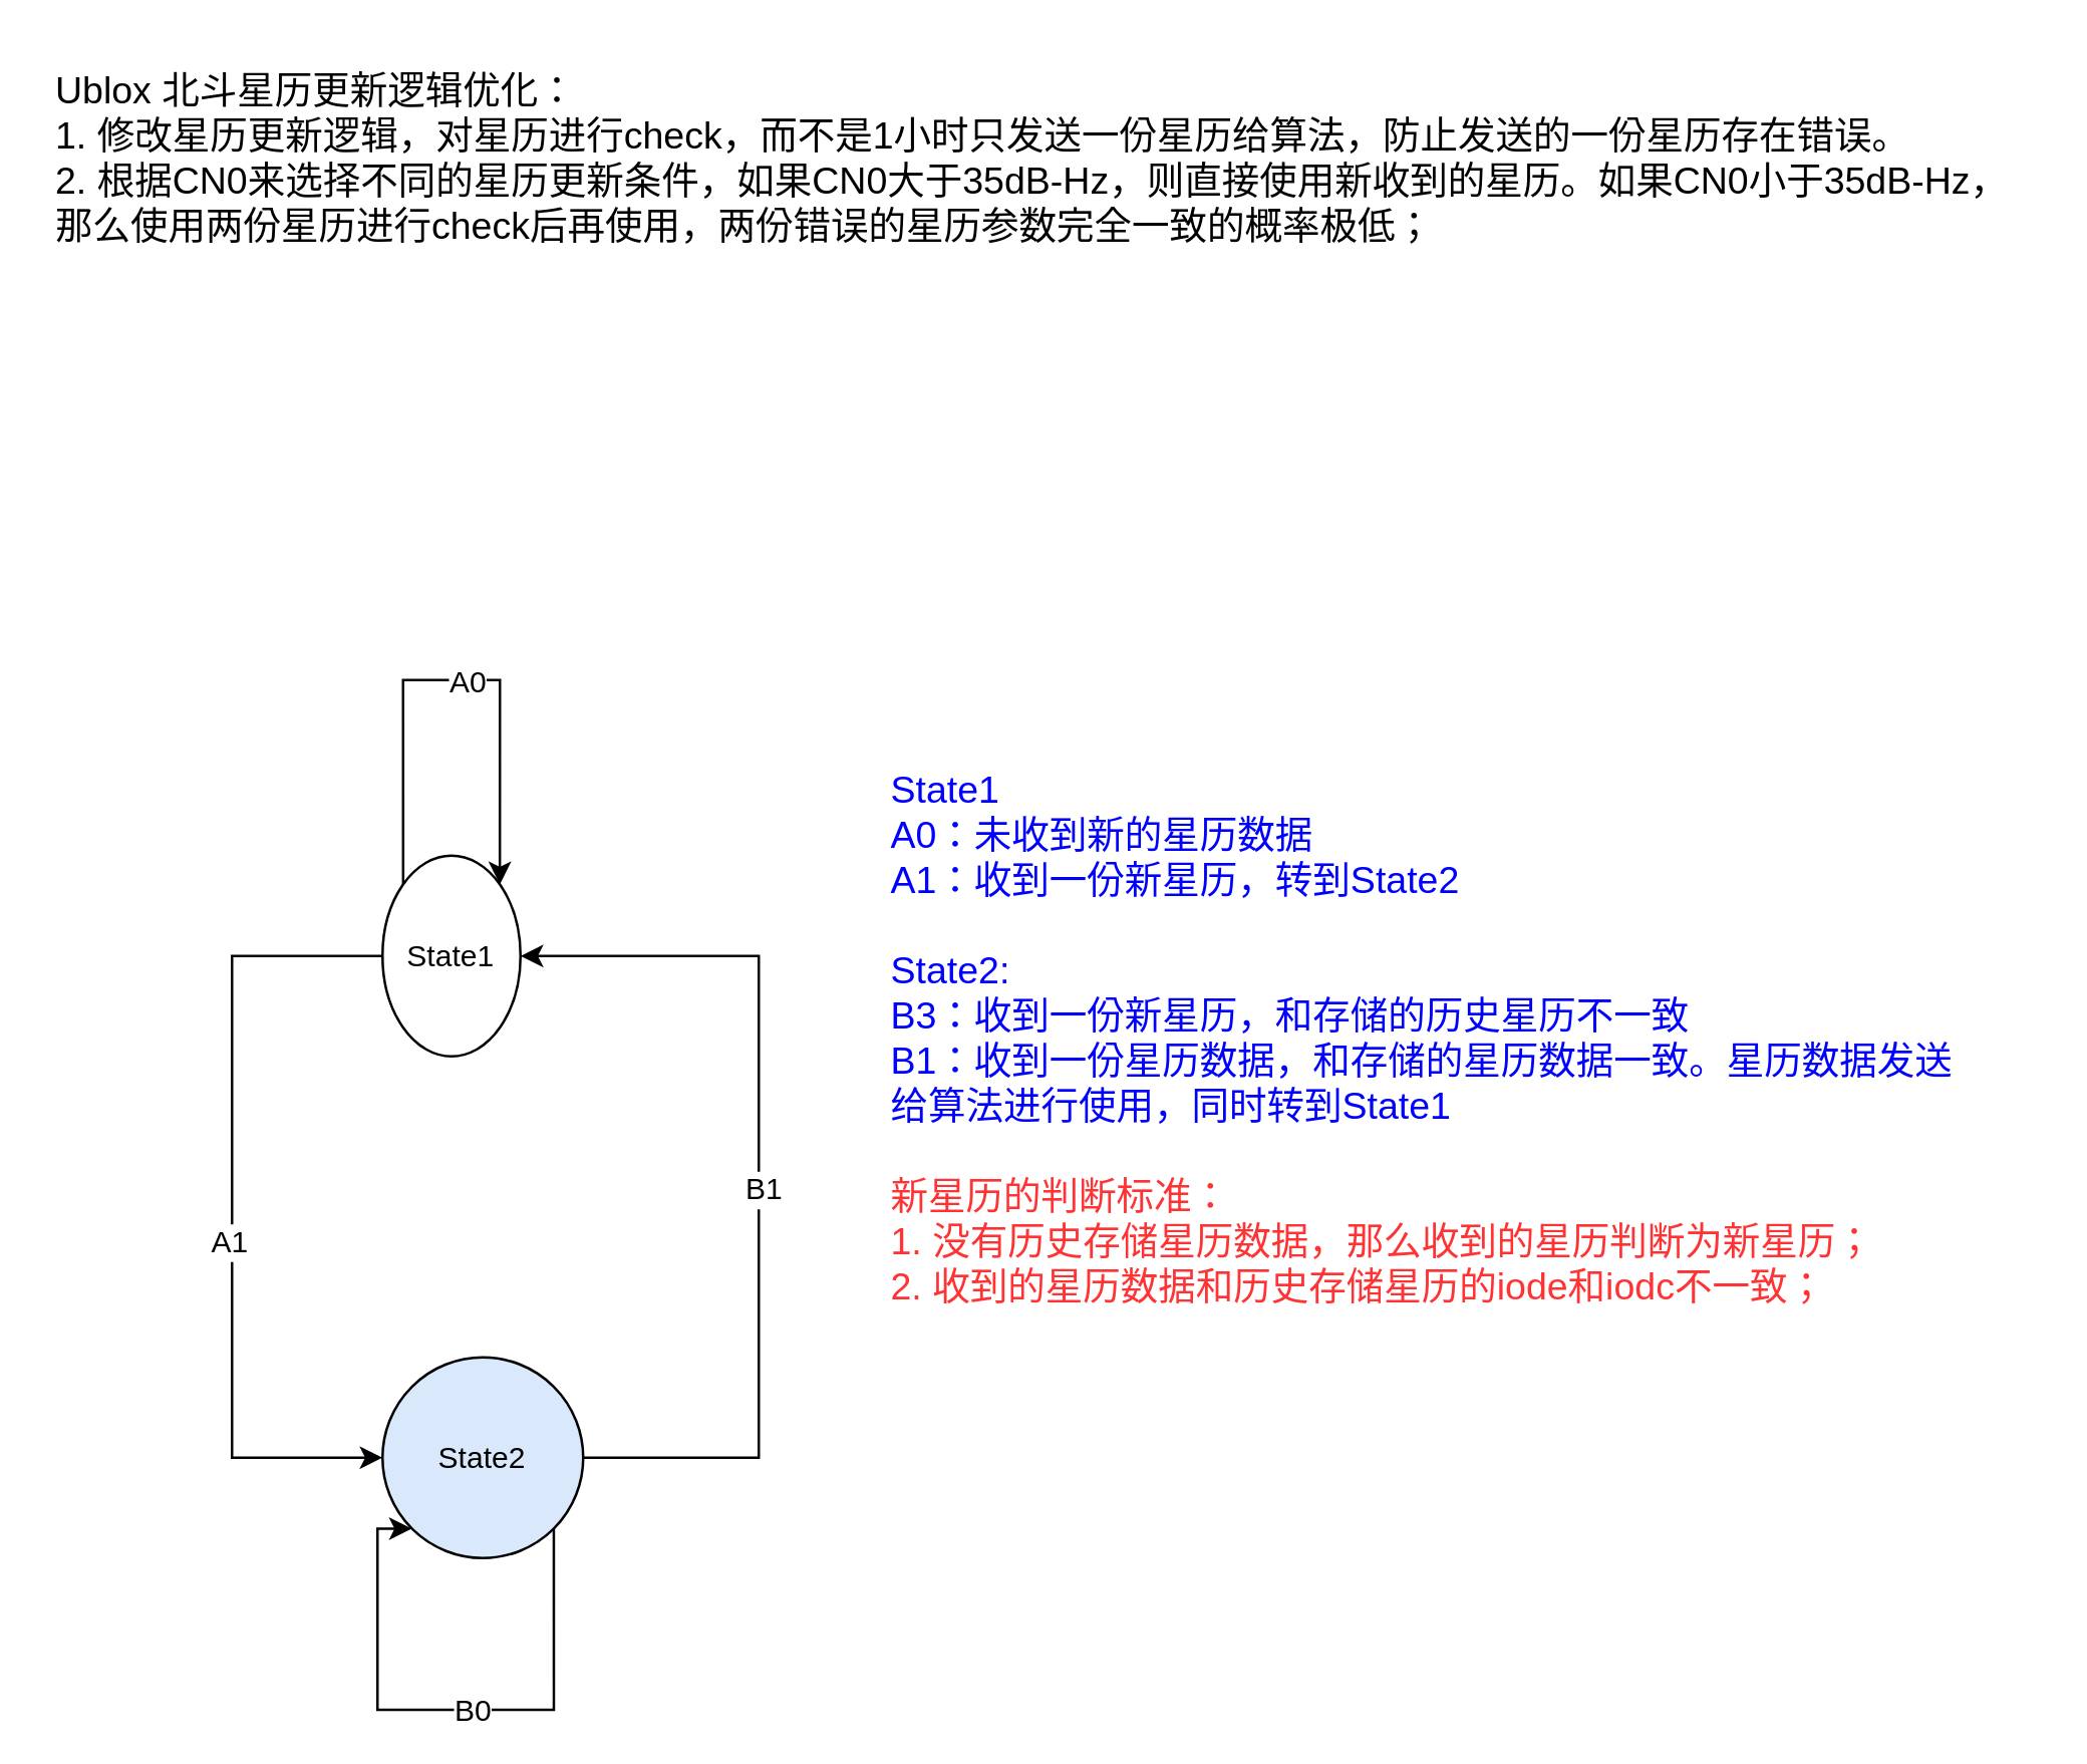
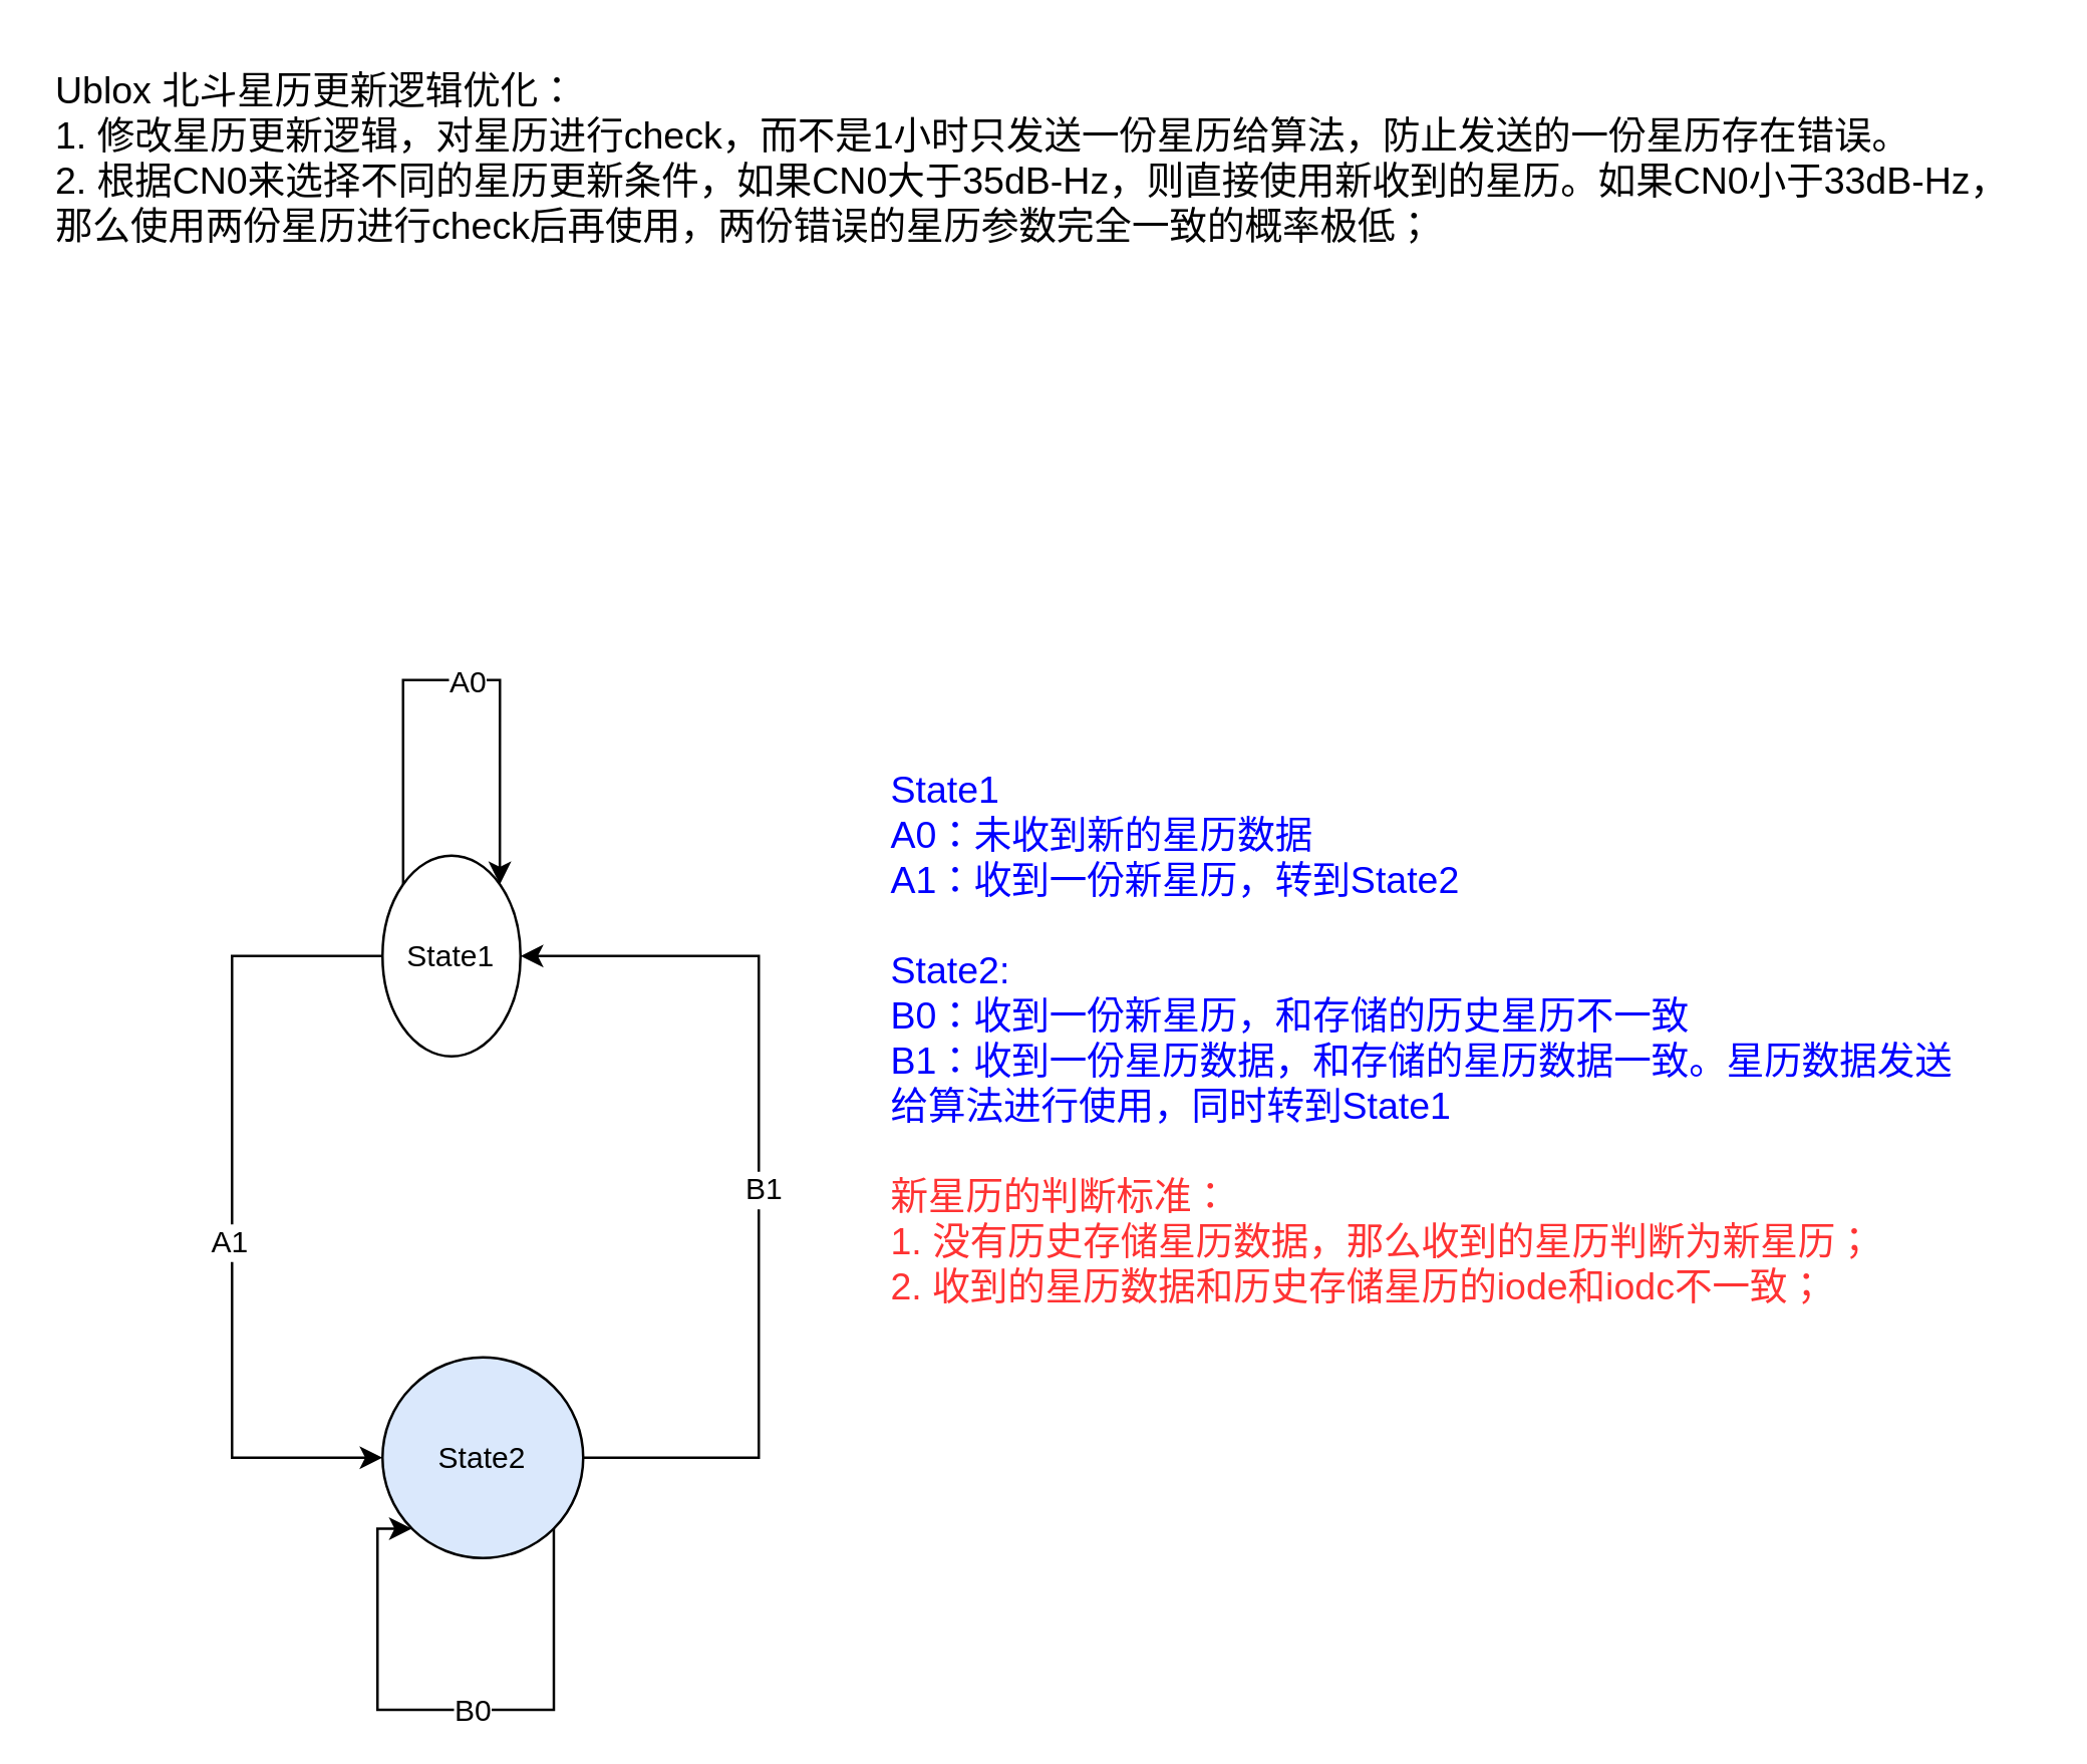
- <mxCell id="13" value="Ublox 北斗星历更新逻辑优化：&lt;br&gt;1. 修改星历更新逻辑，对星历进行check，而不是1小时只发送一份星历给算法，防止发送的一份星历存在错误。&lt;br&gt;2. 根据CN0来选择不同的星历更新条件，如果CN0大于35dB-Hz，则直接使用新收到的星历。如果CN0小于35dB-Hz，那么使用两份星历进行check后再使用，两份错误的星历参数完全一致的概率极低；&amp;nbsp;&lt;br&gt;" style="text;html=1;strokeColor=none;fillColor=none;align=left;verticalAlign=top;whiteSpace=wrap;rounded=0;fontSize=15;" vertex="1" parent="1"><mxGeometry x="20" y="20" width="790" height="100" as="geometry" /></mxCell>
+ <mxCell id="13" value="Ublox 北斗星历更新逻辑优化：&lt;br&gt;1. 修改星历更新逻辑，对星历进行check，而不是1小时只发送一份星历给算法，防止发送的一份星历存在错误。&lt;br&gt;2. 根据CN0来选择不同的星历更新条件，如果CN0大于35dB-Hz，则直接使用新收到的星历。如果CN0小于33dB-Hz，那么使用两份星历进行check后再使用，两份错误的星历参数完全一致的概率极低；&amp;nbsp;&lt;br&gt;" style="text;html=1;strokeColor=none;fillColor=none;align=left;verticalAlign=top;whiteSpace=wrap;rounded=0;fontSize=15;" vertex="1" parent="1"><mxGeometry x="20" y="20" width="790" height="100" as="geometry" /></mxCell>
- <mxCell id="12" value="&lt;font color=&quot;#0000ff&quot;&gt;State1&lt;br&gt;A0：未收到新的星历数据&lt;br&gt;A1：收到一份新星历，转到State2&lt;br&gt;&lt;br&gt;State2:&lt;br&gt;B3：收到一份新星历，和存储的历史星历不一致&lt;br&gt;B1：收到一份星历数据，和存储的星历数据一致。星历数据发送给算法进行使用，同时转到State1&lt;/font&gt;&lt;br&gt;&lt;br&gt;&lt;font color=&quot;#ff3333&quot;&gt;新星历的判断标准：&lt;br&gt;1. 没有历史存储星历数据，那么收到的星历判断为新星历；&lt;br&gt;2. 收到的星历数据和历史存储星历的iode和iodc不一致；&lt;/font&gt;&lt;br&gt;&lt;br&gt;&lt;br&gt;&lt;br&gt;" style="text;html=1;strokeColor=none;fillColor=none;align=left;verticalAlign=middle;whiteSpace=wrap;rounded=0;fontSize=15;" vertex="1" parent="1"><mxGeometry x="353" y="290" width="440" height="300" as="geometry" /></mxCell>
+ <mxCell id="12" value="&lt;font color=&quot;#0000ff&quot;&gt;State1&lt;br&gt;A0：未收到新的星历数据&lt;br&gt;A1：收到一份新星历，转到State2&lt;br&gt;&lt;br&gt;State2:&lt;br&gt;B0：收到一份新星历，和存储的历史星历不一致&lt;br&gt;B1：收到一份星历数据，和存储的星历数据一致。星历数据发送给算法进行使用，同时转到State1&lt;/font&gt;&lt;br&gt;&lt;br&gt;&lt;font color=&quot;#ff3333&quot;&gt;新星历的判断标准：&lt;br&gt;1. 没有历史存储星历数据，那么收到的星历判断为新星历；&lt;br&gt;2. 收到的星历数据和历史存储星历的iode和iodc不一致；&lt;/font&gt;&lt;br&gt;&lt;br&gt;&lt;br&gt;&lt;br&gt;" style="text;html=1;strokeColor=none;fillColor=none;align=left;verticalAlign=middle;whiteSpace=wrap;rounded=0;fontSize=15;" vertex="1" parent="1"><mxGeometry x="353" y="290" width="440" height="300" as="geometry" /></mxCell>
